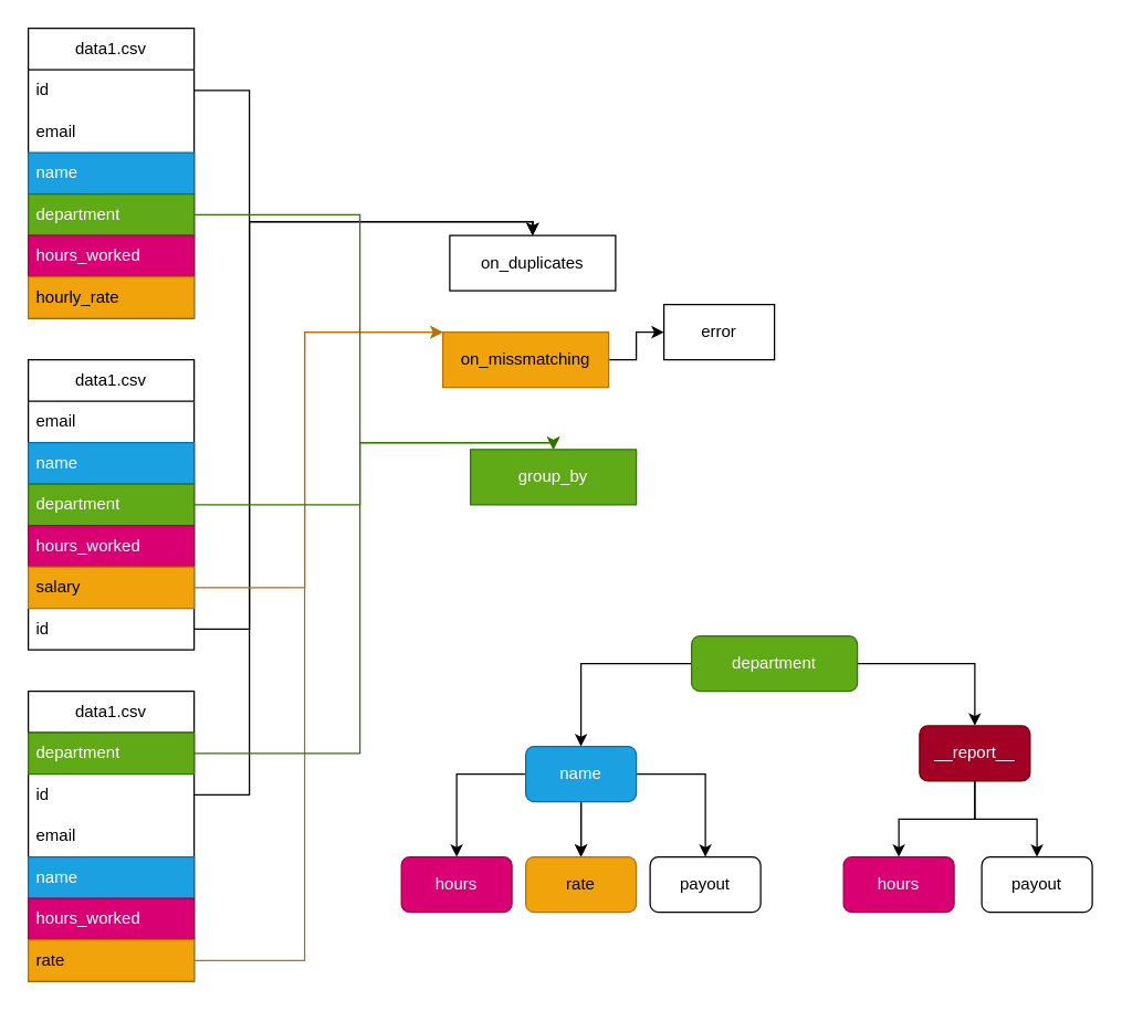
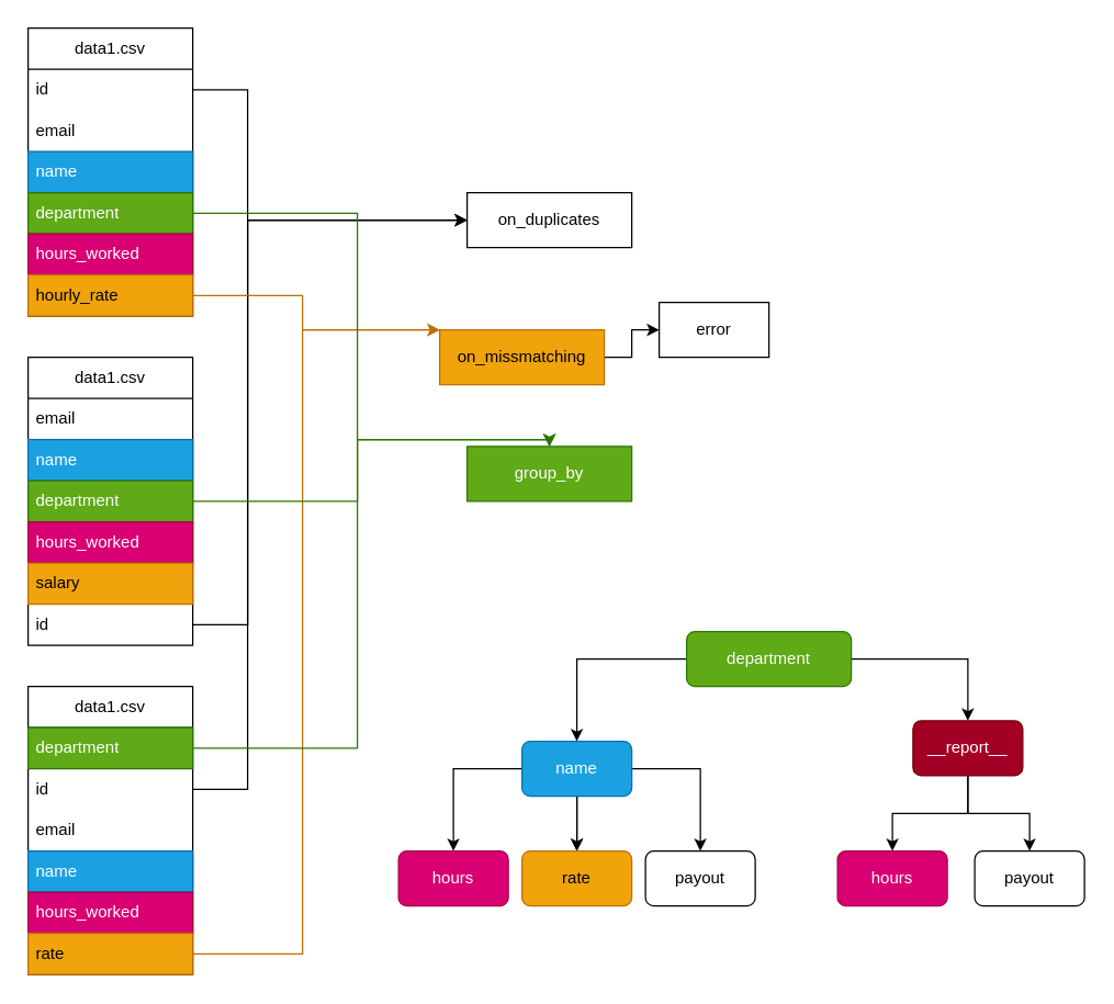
- <mxCell id="39" value="on_duplicates" style="whiteSpace=wrap;html=1;" parent="1" vertex="1"><mxGeometry x="325" y="170" width="120" height="40" as="geometry" /></mxCell>
+ <mxCell id="39" value="on_duplicates" style="whiteSpace=wrap;html=1;" parent="1" vertex="1"><mxGeometry x="340" y="140" width="120" height="40" as="geometry" /></mxCell>
+ <mxCell id="46" style="edgeStyle=orthogonalEdgeStyle;rounded=0;orthogonalLoop=1;jettySize=auto;html=1;fillColor=#f0a30a;strokeColor=#BD7000;" parent="1" source="8" target="44" edge="1"><mxGeometry relative="1" as="geometry"><Array as="points"><mxPoint x="220" y="215" /><mxPoint x="220" y="240" /></Array></mxGeometry></mxCell>
- <mxCell id="47" style="edgeStyle=orthogonalEdgeStyle;rounded=0;orthogonalLoop=1;jettySize=auto;html=1;fillColor=#f0a30a;strokeColor=#BD7000;" parent="1" source="21" target="44" edge="1"><mxGeometry relative="1" as="geometry"><Array as="points"><mxPoint x="220" y="425" /><mxPoint x="220" y="240" /></Array></mxGeometry></mxCell>
